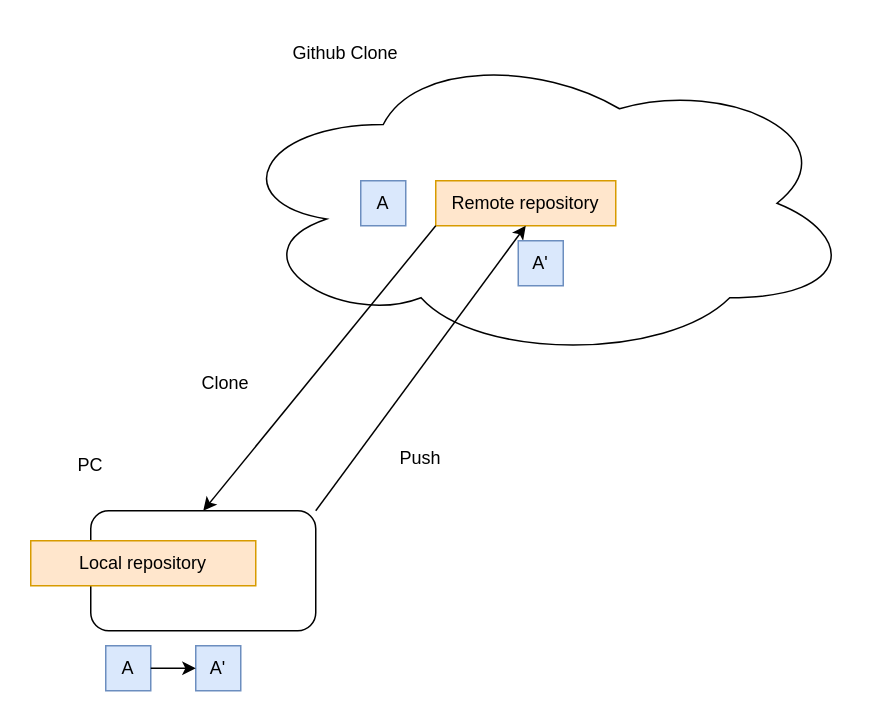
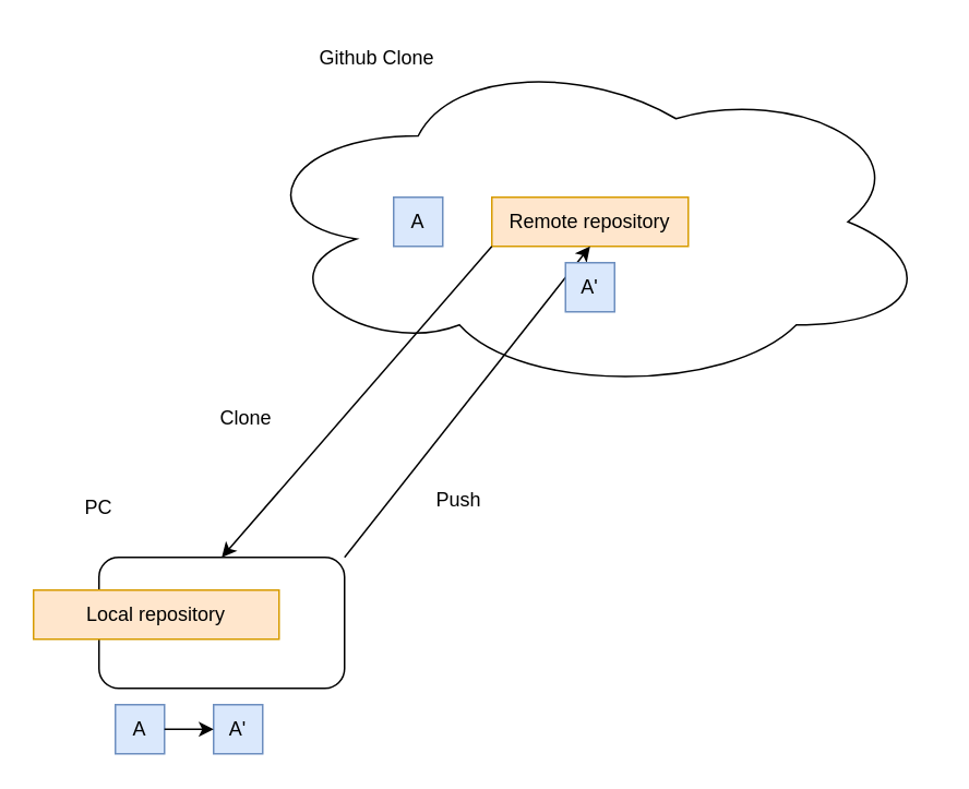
- <mxCell id="4" value="Remote repository" style="text;html=1;strokeColor=#d79b00;fillColor=#ffe6cc;align=center;verticalAlign=middle;whiteSpace=wrap;rounded=0;" parent="1" vertex="1"><mxGeometry x="290" y="120" width="120" height="30" as="geometry" /></mxCell>
+ <mxCell id="4" value="Remote repository" style="text;html=1;strokeColor=#d79b00;fillColor=#ffe6cc;align=center;verticalAlign=middle;whiteSpace=wrap;rounded=0;" parent="1" vertex="1"><mxGeometry x="300" y="120" width="120" height="30" as="geometry" /></mxCell>
